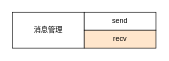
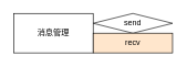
- <mxCell id="3" value="send" style="rounded=0;whiteSpace=wrap;html=1;" vertex="1" parent="1"><mxGeometry x="140" y="20" width="120" height="30" as="geometry" /></mxCell>
+ <mxCell id="3" value="send" style="rhombus;whiteSpace=wrap;html=1;" vertex="1" parent="1"><mxGeometry x="140" y="20" width="120" height="30" as="geometry" /></mxCell>
